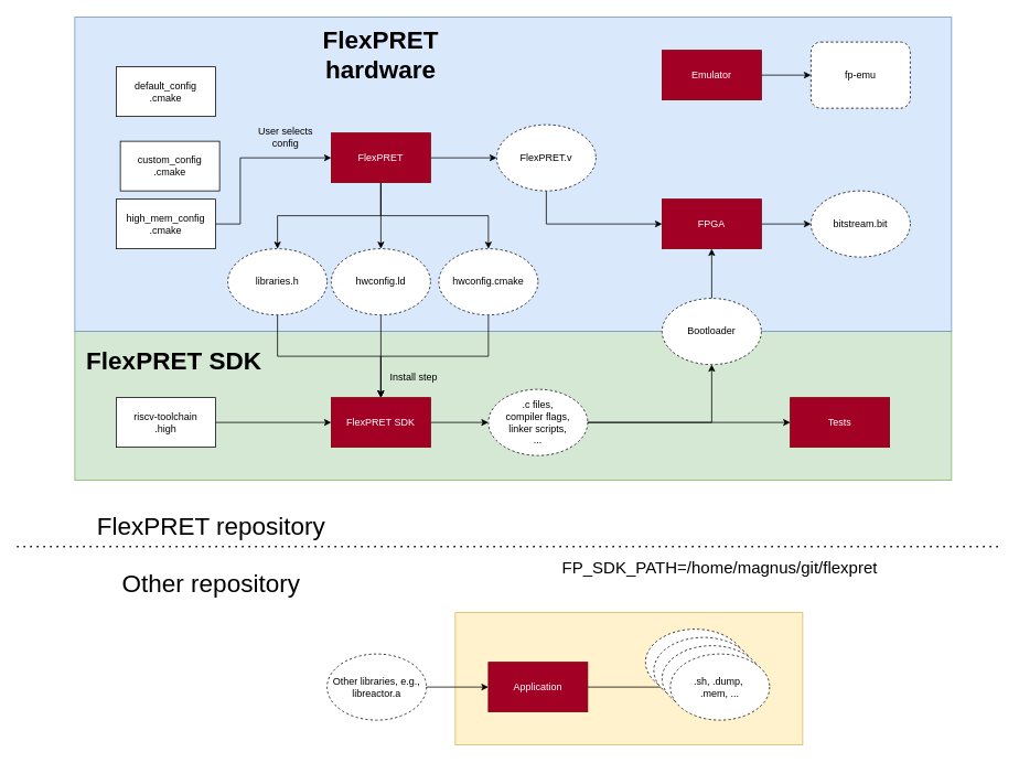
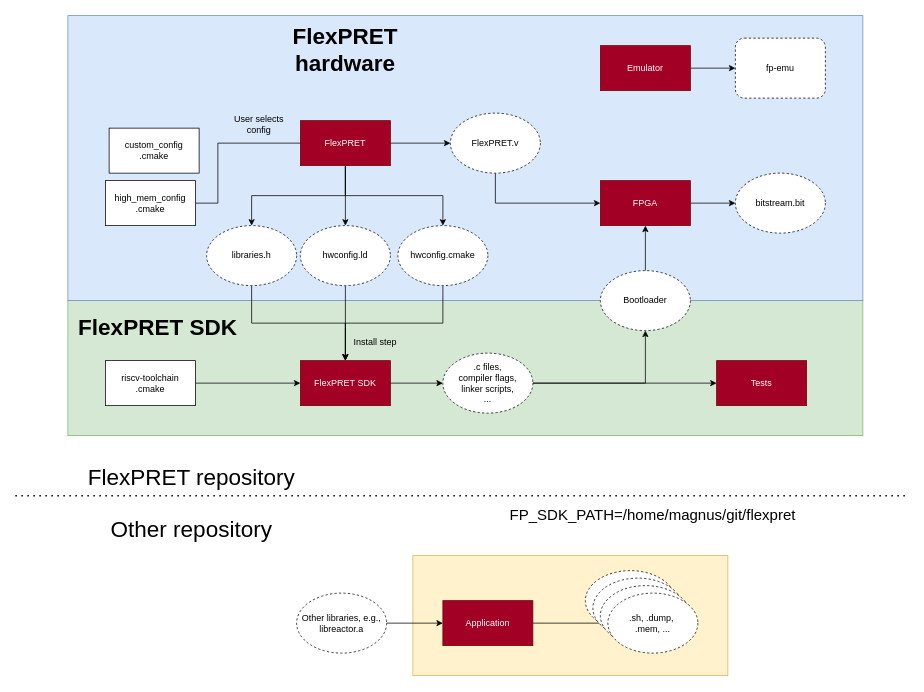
- <mxCell id="16" value="default_config&lt;div&gt;.cmake&lt;/div&gt;" style="rounded=0;whiteSpace=wrap;html=1;" parent="1" vertex="1"><mxGeometry x="140" y="80" width="120" height="60" as="geometry" /></mxCell>
- <mxCell id="17" style="edgeStyle=orthogonalEdgeStyle;rounded=0;orthogonalLoop=1;jettySize=auto;html=1;exitX=1;exitY=0.5;exitDx=0;exitDy=0;" parent="1" source="25" target="9" edge="1"><mxGeometry relative="1" as="geometry"><Array as="points"><mxPoint x="290" y="270" /><mxPoint x="290" y="190" /></Array></mxGeometry></mxCell>
+ <mxCell id="17" style="edgeStyle=orthogonalEdgeStyle;rounded=0;orthogonalLoop=1;jettySize=auto;html=1;exitX=1;exitY=0.5;exitDx=0;exitDy=0;endArrow=none;" parent="1" source="25" target="9" edge="1"><mxGeometry relative="1" as="geometry"><Array as="points"><mxPoint x="290" y="270" /><mxPoint x="290" y="190" /></Array></mxGeometry></mxCell>
- <mxCell id="30" value="riscv-toolchain&lt;div&gt;.high&lt;/div&gt;" style="rounded=0;whiteSpace=wrap;html=1;" parent="1" vertex="1"><mxGeometry x="140" y="480" width="120" height="60" as="geometry" /></mxCell>
+ <mxCell id="30" value="riscv-toolchain&lt;div&gt;.cmake&lt;/div&gt;" style="rounded=0;whiteSpace=wrap;html=1;" parent="1" vertex="1"><mxGeometry x="140" y="480" width="120" height="60" as="geometry" /></mxCell>
